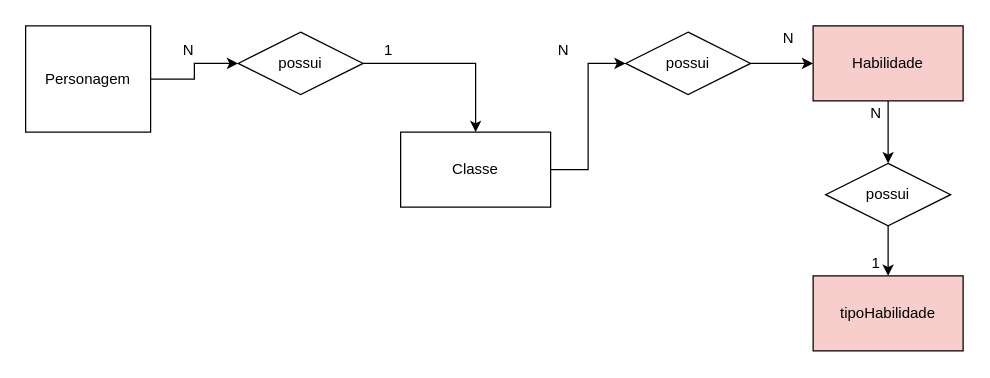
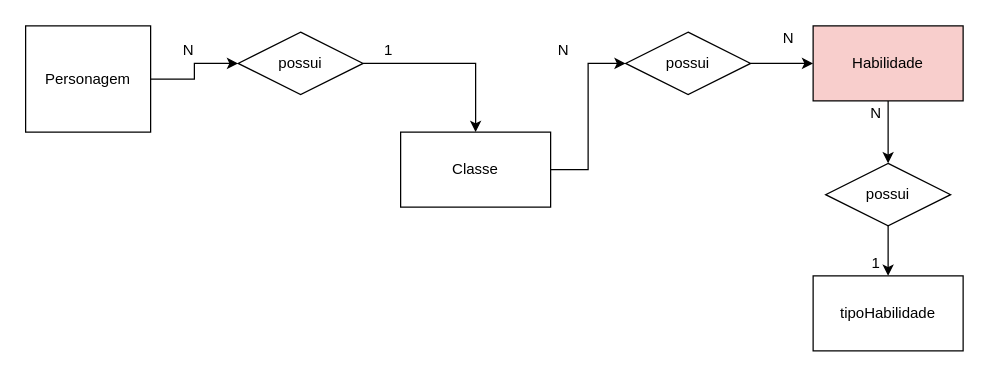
- <mxCell id="14" value="tipoHabilidade" style="rounded=0;whiteSpace=wrap;html=1;fillColor=#f8cecc;" vertex="1" parent="1"><mxGeometry x="650" y="220" width="120" height="60" as="geometry" /></mxCell>
+ <mxCell id="14" value="tipoHabilidade" style="rounded=0;whiteSpace=wrap;html=1;" vertex="1" parent="1"><mxGeometry x="650" y="220" width="120" height="60" as="geometry" /></mxCell>
